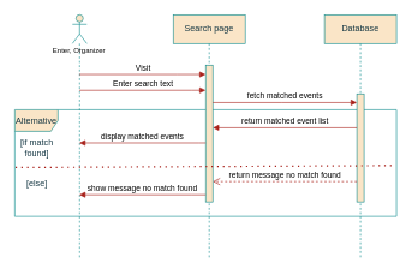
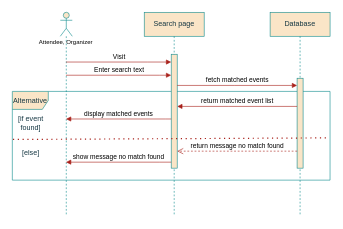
- <mxCell id="18" value="&lt;font style=&quot;font-size: 10px;&quot;&gt;Enter, Organizer&lt;/font&gt;&lt;span id=&quot;docs-internal-guid-12dad754-7fff-e060-fdd3-b47e092284d5&quot;&gt;&lt;/span&gt;" style="text;html=1;align=center;verticalAlign=middle;resizable=0;points=[];autosize=1;strokeColor=none;fillColor=none;" vertex="1" parent="1"><mxGeometry x="54" y="55" width="110" height="30" as="geometry" /></mxCell>
+ <mxCell id="18" value="&lt;font style=&quot;font-size: 10px;&quot;&gt;Attendee, Organizer&lt;/font&gt;&lt;span id=&quot;docs-internal-guid-12dad754-7fff-e060-fdd3-b47e092284d5&quot;&gt;&lt;/span&gt;" style="text;html=1;align=center;verticalAlign=middle;resizable=0;points=[];autosize=1;strokeColor=none;fillColor=none;" vertex="1" parent="1"><mxGeometry x="54" y="55" width="110" height="30" as="geometry" /></mxCell>
- <mxCell id="13" value="[if match found]" style="text;html=1;strokeColor=none;fillColor=none;align=center;verticalAlign=middle;whiteSpace=wrap;rounded=0;labelBackgroundColor=none;fontColor=#143642;" vertex="1" parent="1"><mxGeometry x="21" y="190" width="60" height="30" as="geometry" /></mxCell>
+ <mxCell id="13" value="[if event found]" style="text;html=1;strokeColor=none;fillColor=none;align=center;verticalAlign=middle;whiteSpace=wrap;rounded=0;labelBackgroundColor=none;fontColor=#143642;" vertex="1" parent="1"><mxGeometry x="21" y="190" width="60" height="30" as="geometry" /></mxCell>
